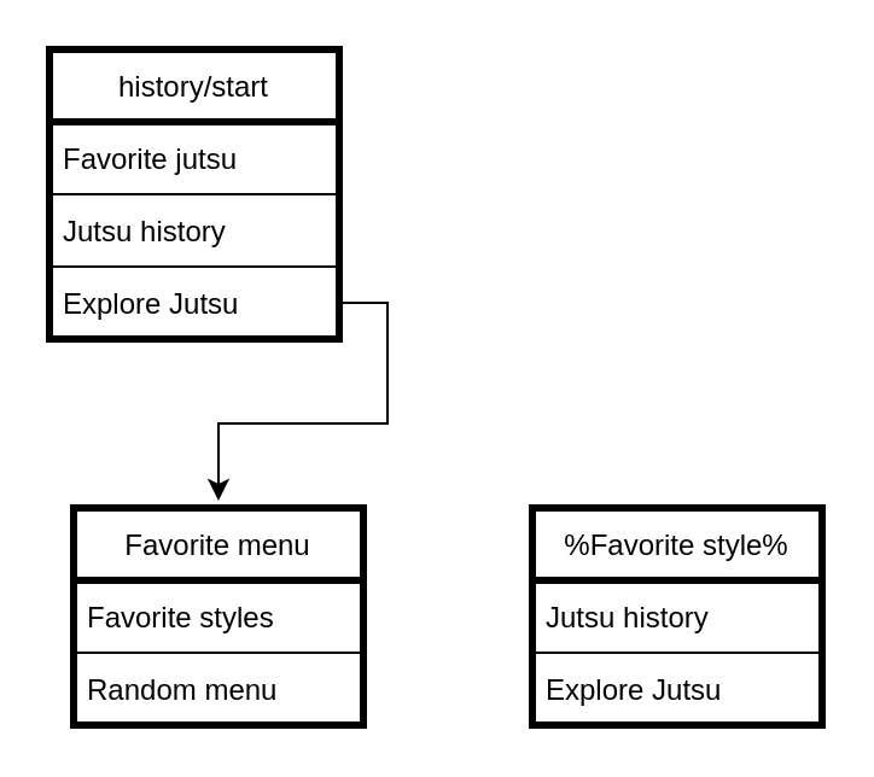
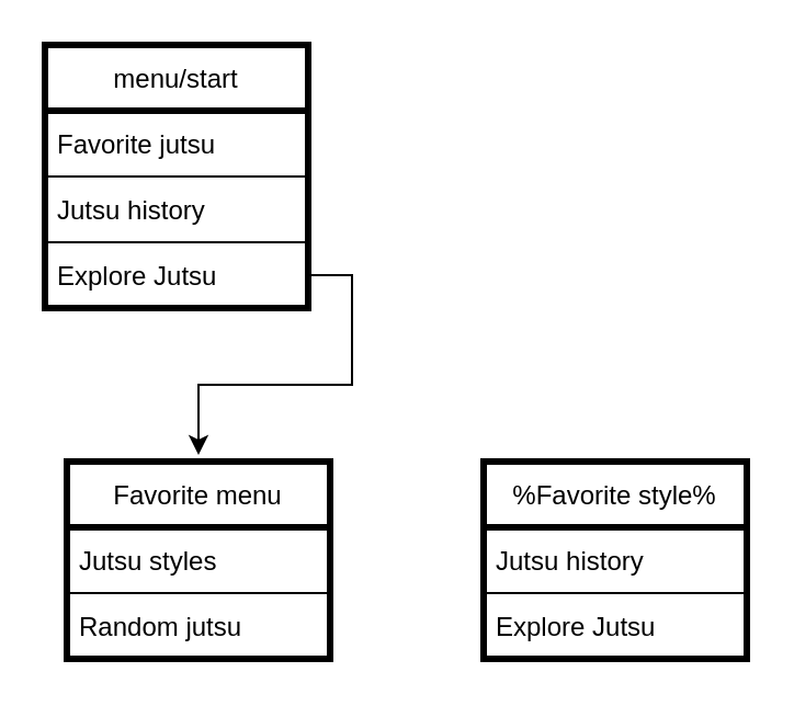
- <mxCell id="2" value="history/start" style="swimlane;fontStyle=0;childLayout=stackLayout;horizontal=1;startSize=30;horizontalStack=0;resizeParent=1;resizeParentMax=0;resizeLast=0;collapsible=1;marginBottom=0;gradientColor=none;gradientDirection=east;fillColor=default;perimeterSpacing=3;strokeWidth=3;" vertex="1" parent="1"><mxGeometry x="20" y="20" width="120" height="120" as="geometry" /></mxCell>
+ <mxCell id="2" value="menu/start" style="swimlane;fontStyle=0;childLayout=stackLayout;horizontal=1;startSize=30;horizontalStack=0;resizeParent=1;resizeParentMax=0;resizeLast=0;collapsible=1;marginBottom=0;gradientColor=none;gradientDirection=east;fillColor=default;perimeterSpacing=3;strokeWidth=3;" vertex="1" parent="1"><mxGeometry x="20" y="20" width="120" height="120" as="geometry" /></mxCell>
- <mxCell id="7" value="Favorite styles" style="text;strokeColor=none;fillColor=none;align=left;verticalAlign=middle;spacingLeft=4;spacingRight=4;overflow=hidden;points=[[0,0.5],[1,0.5]];portConstraint=eastwest;rotatable=0;" vertex="1" parent="6"><mxGeometry y="30" width="120" height="30" as="geometry" /></mxCell>
+ <mxCell id="7" value="Jutsu styles" style="text;strokeColor=none;fillColor=none;align=left;verticalAlign=middle;spacingLeft=4;spacingRight=4;overflow=hidden;points=[[0,0.5],[1,0.5]];portConstraint=eastwest;rotatable=0;" vertex="1" parent="6"><mxGeometry y="30" width="120" height="30" as="geometry" /></mxCell>
- <mxCell id="8" value="Random menu" style="text;strokeColor=default;fillColor=none;align=left;verticalAlign=middle;spacingLeft=4;spacingRight=4;overflow=hidden;points=[[0,0.5],[1,0.5]];portConstraint=eastwest;rotatable=0;strokeWidth=1;" vertex="1" parent="6"><mxGeometry y="60" width="120" height="30" as="geometry" /></mxCell>
+ <mxCell id="8" value="Random jutsu" style="text;strokeColor=default;fillColor=none;align=left;verticalAlign=middle;spacingLeft=4;spacingRight=4;overflow=hidden;points=[[0,0.5],[1,0.5]];portConstraint=eastwest;rotatable=0;strokeWidth=1;" vertex="1" parent="6"><mxGeometry y="60" width="120" height="30" as="geometry" /></mxCell>
